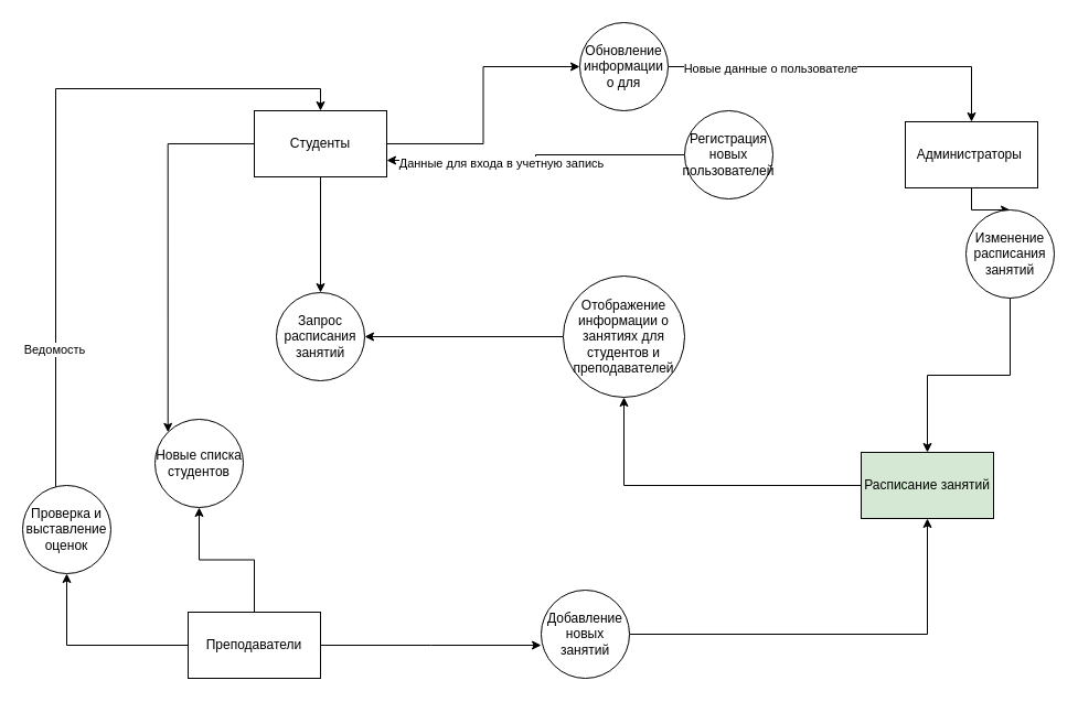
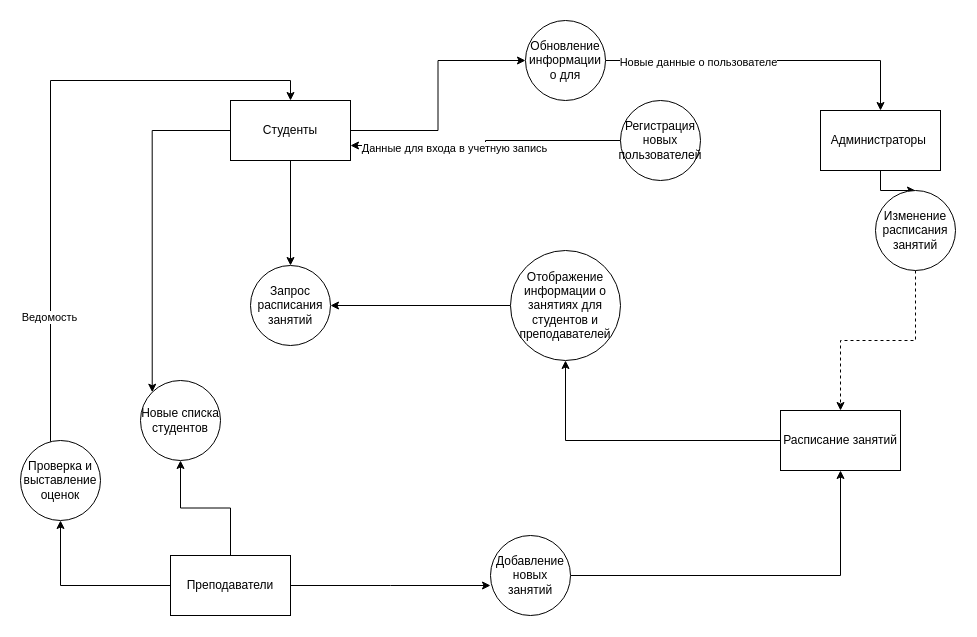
- <mxCell id="25" style="edgeStyle=orthogonalEdgeStyle;rounded=0;orthogonalLoop=1;jettySize=auto;html=1;" edge="1" parent="1" source="26" target="13"><mxGeometry relative="1" as="geometry" /></mxCell>
+ <mxCell id="25" style="edgeStyle=orthogonalEdgeStyle;rounded=0;orthogonalLoop=1;jettySize=auto;html=1;dashed=1;" edge="1" parent="1" source="26" target="13"><mxGeometry relative="1" as="geometry" /></mxCell>
- <mxCell id="13" value="Расписание занятий" style="rounded=0;whiteSpace=wrap;html=1;fillColor=#d5e8d4;" parent="1" vertex="1"><mxGeometry x="780" y="410" width="120" height="60" as="geometry" /></mxCell>
+ <mxCell id="13" value="Расписание занятий" style="rounded=0;whiteSpace=wrap;html=1;" parent="1" vertex="1"><mxGeometry x="780" y="410" width="120" height="60" as="geometry" /></mxCell>
